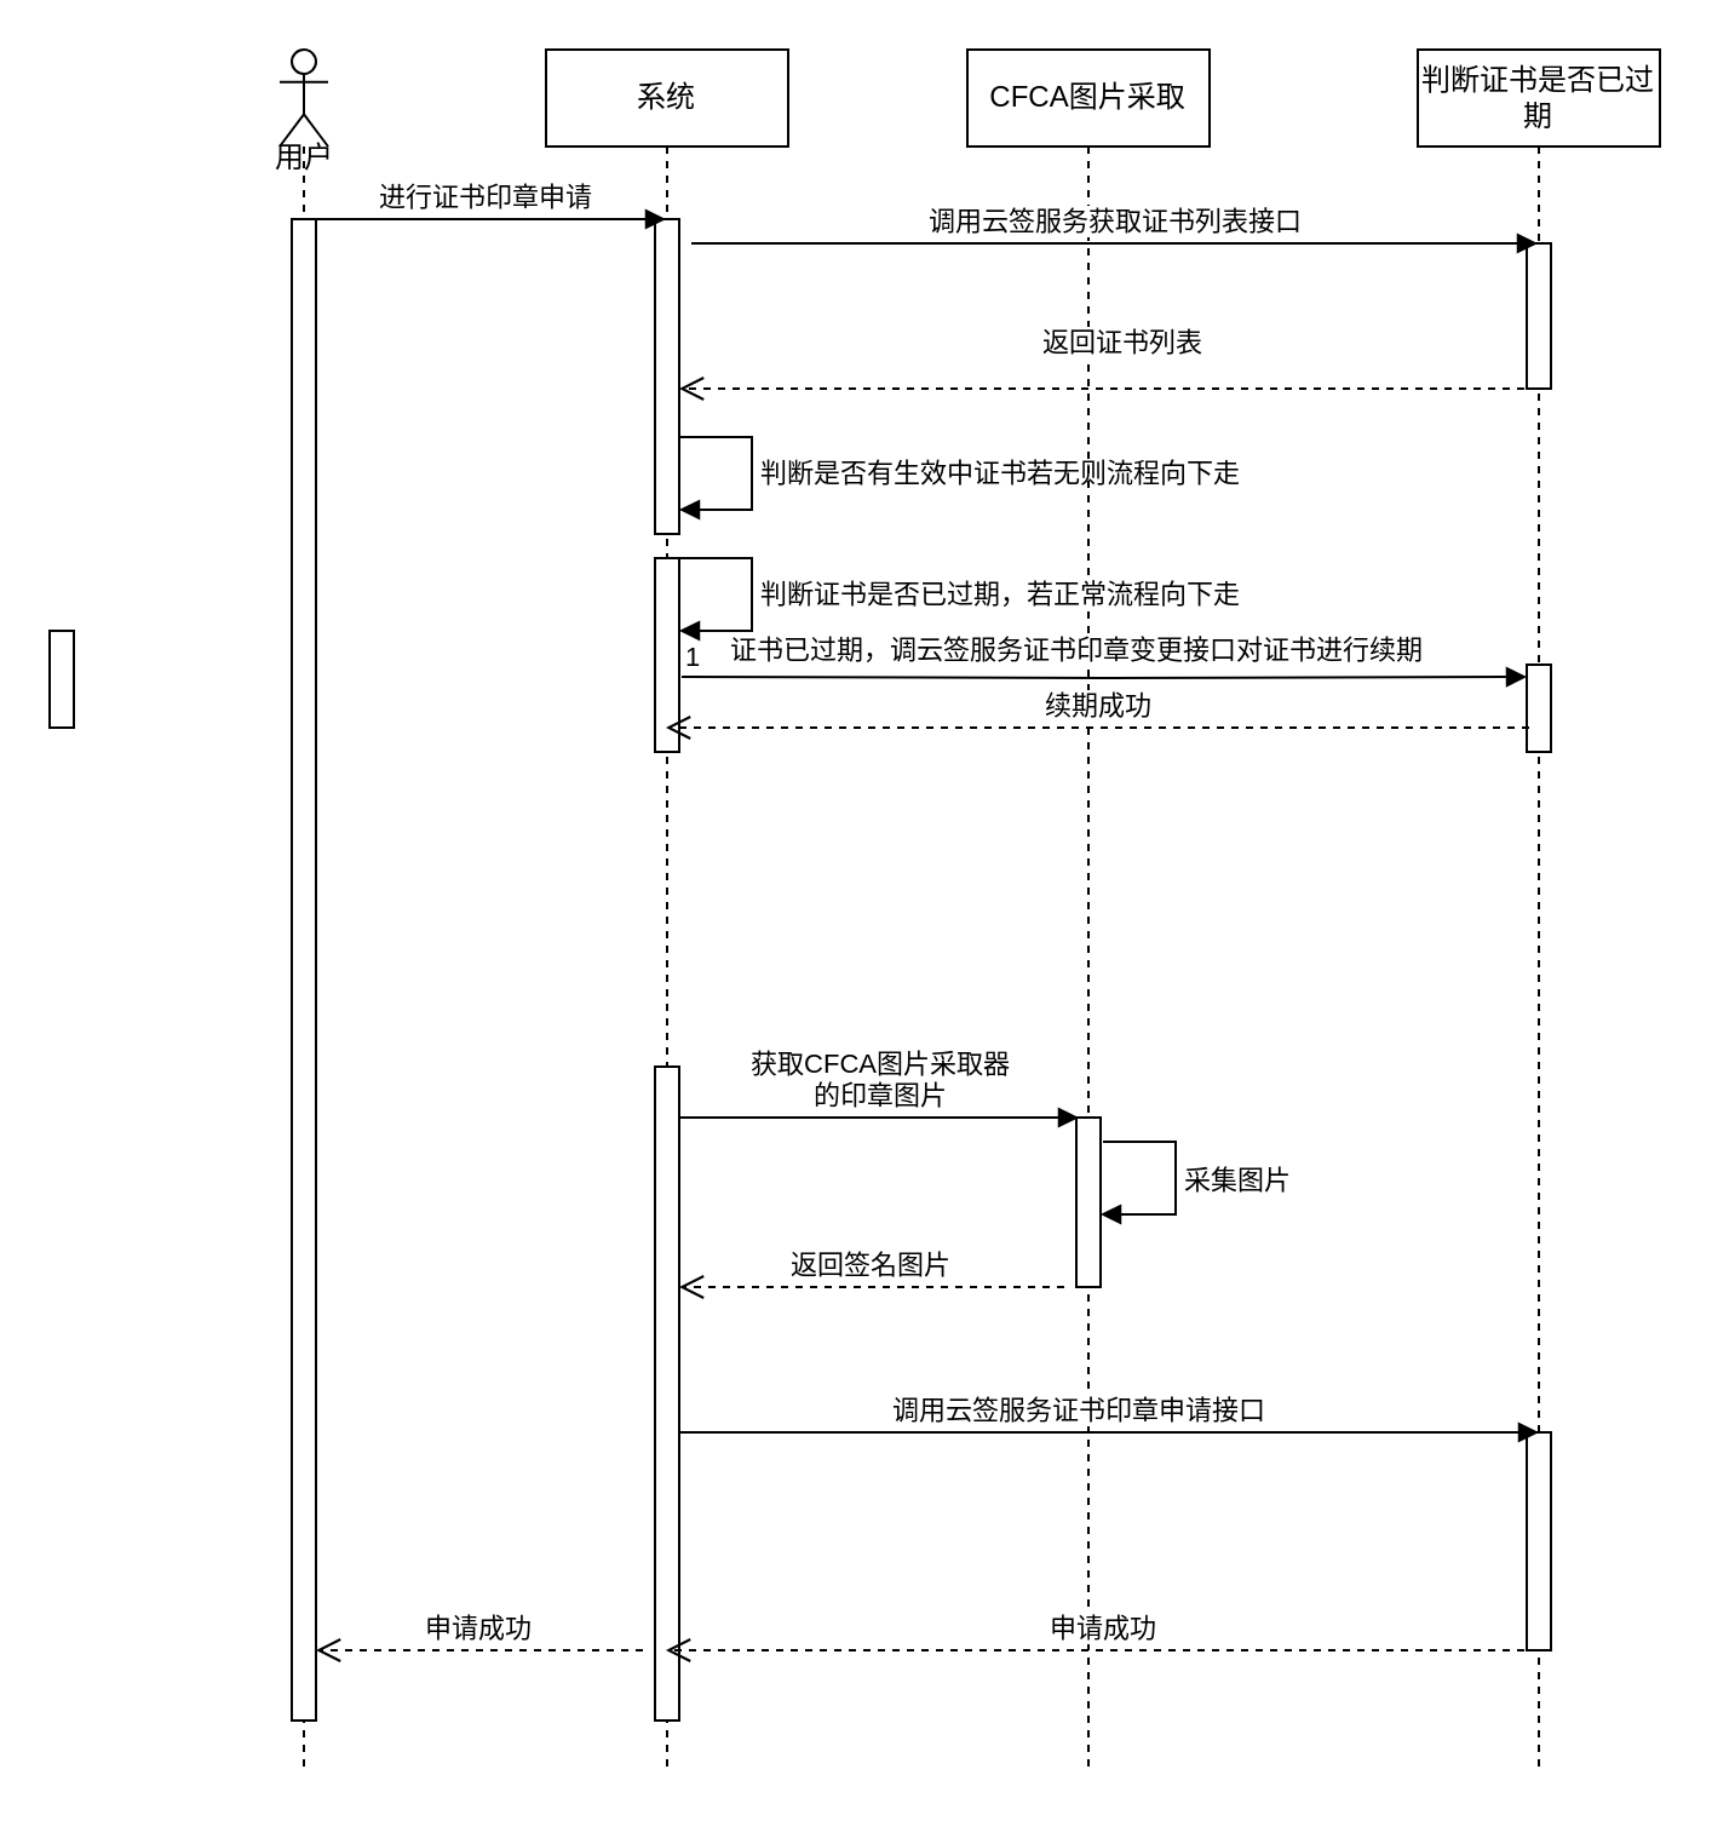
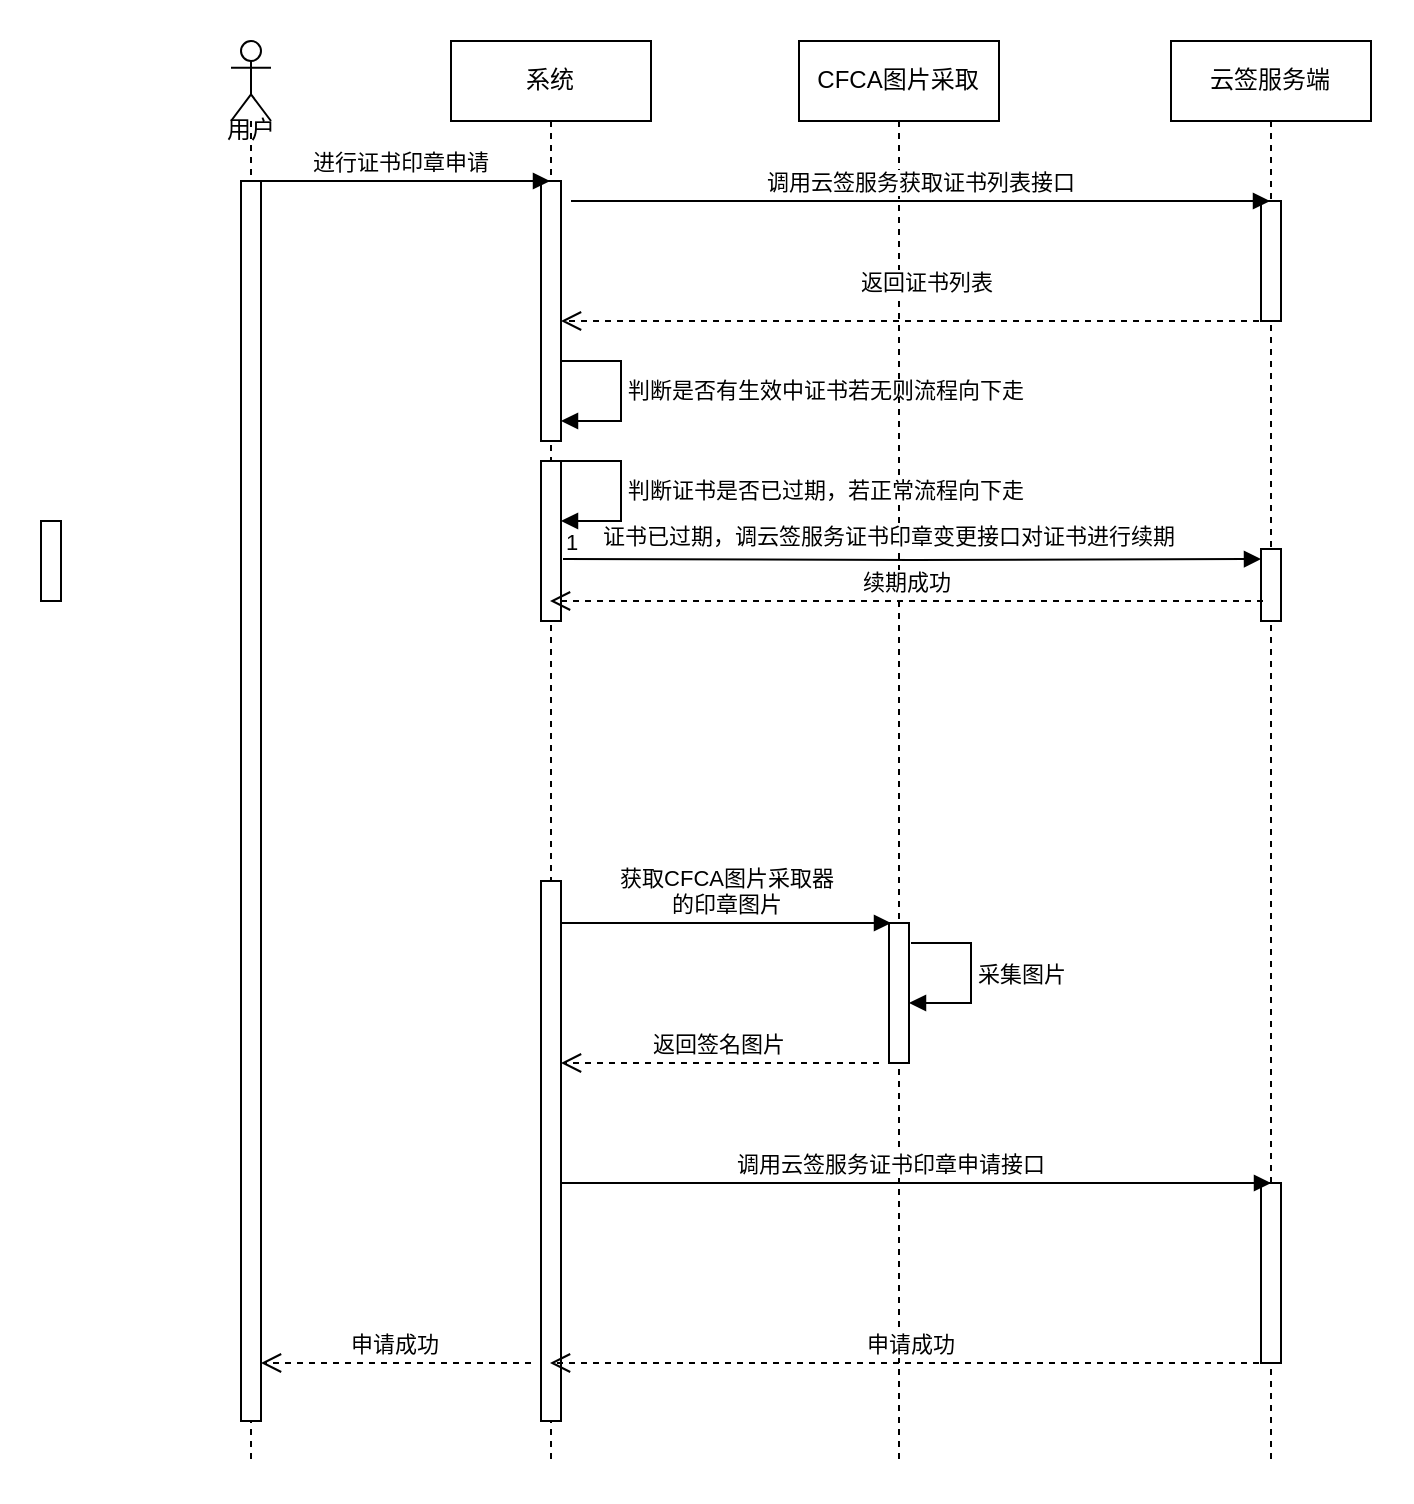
- <mxCell id="10" value="判断证书是否已过期" style="shape=umlLifeline;perimeter=lifelinePerimeter;whiteSpace=wrap;html=1;container=1;dropTarget=0;collapsible=0;recursiveResize=0;outlineConnect=0;portConstraint=eastwest;newEdgeStyle={&quot;edgeStyle&quot;:&quot;elbowEdgeStyle&quot;,&quot;elbow&quot;:&quot;vertical&quot;,&quot;curved&quot;:0,&quot;rounded&quot;:0};" vertex="1" parent="1"><mxGeometry x="585" y="20" width="100" height="710" as="geometry" /></mxCell>
+ <mxCell id="10" value="云签服务端" style="shape=umlLifeline;perimeter=lifelinePerimeter;whiteSpace=wrap;html=1;container=1;dropTarget=0;collapsible=0;recursiveResize=0;outlineConnect=0;portConstraint=eastwest;newEdgeStyle={&quot;edgeStyle&quot;:&quot;elbowEdgeStyle&quot;,&quot;elbow&quot;:&quot;vertical&quot;,&quot;curved&quot;:0,&quot;rounded&quot;:0};" vertex="1" parent="1"><mxGeometry x="585" y="20" width="100" height="710" as="geometry" /></mxCell>
